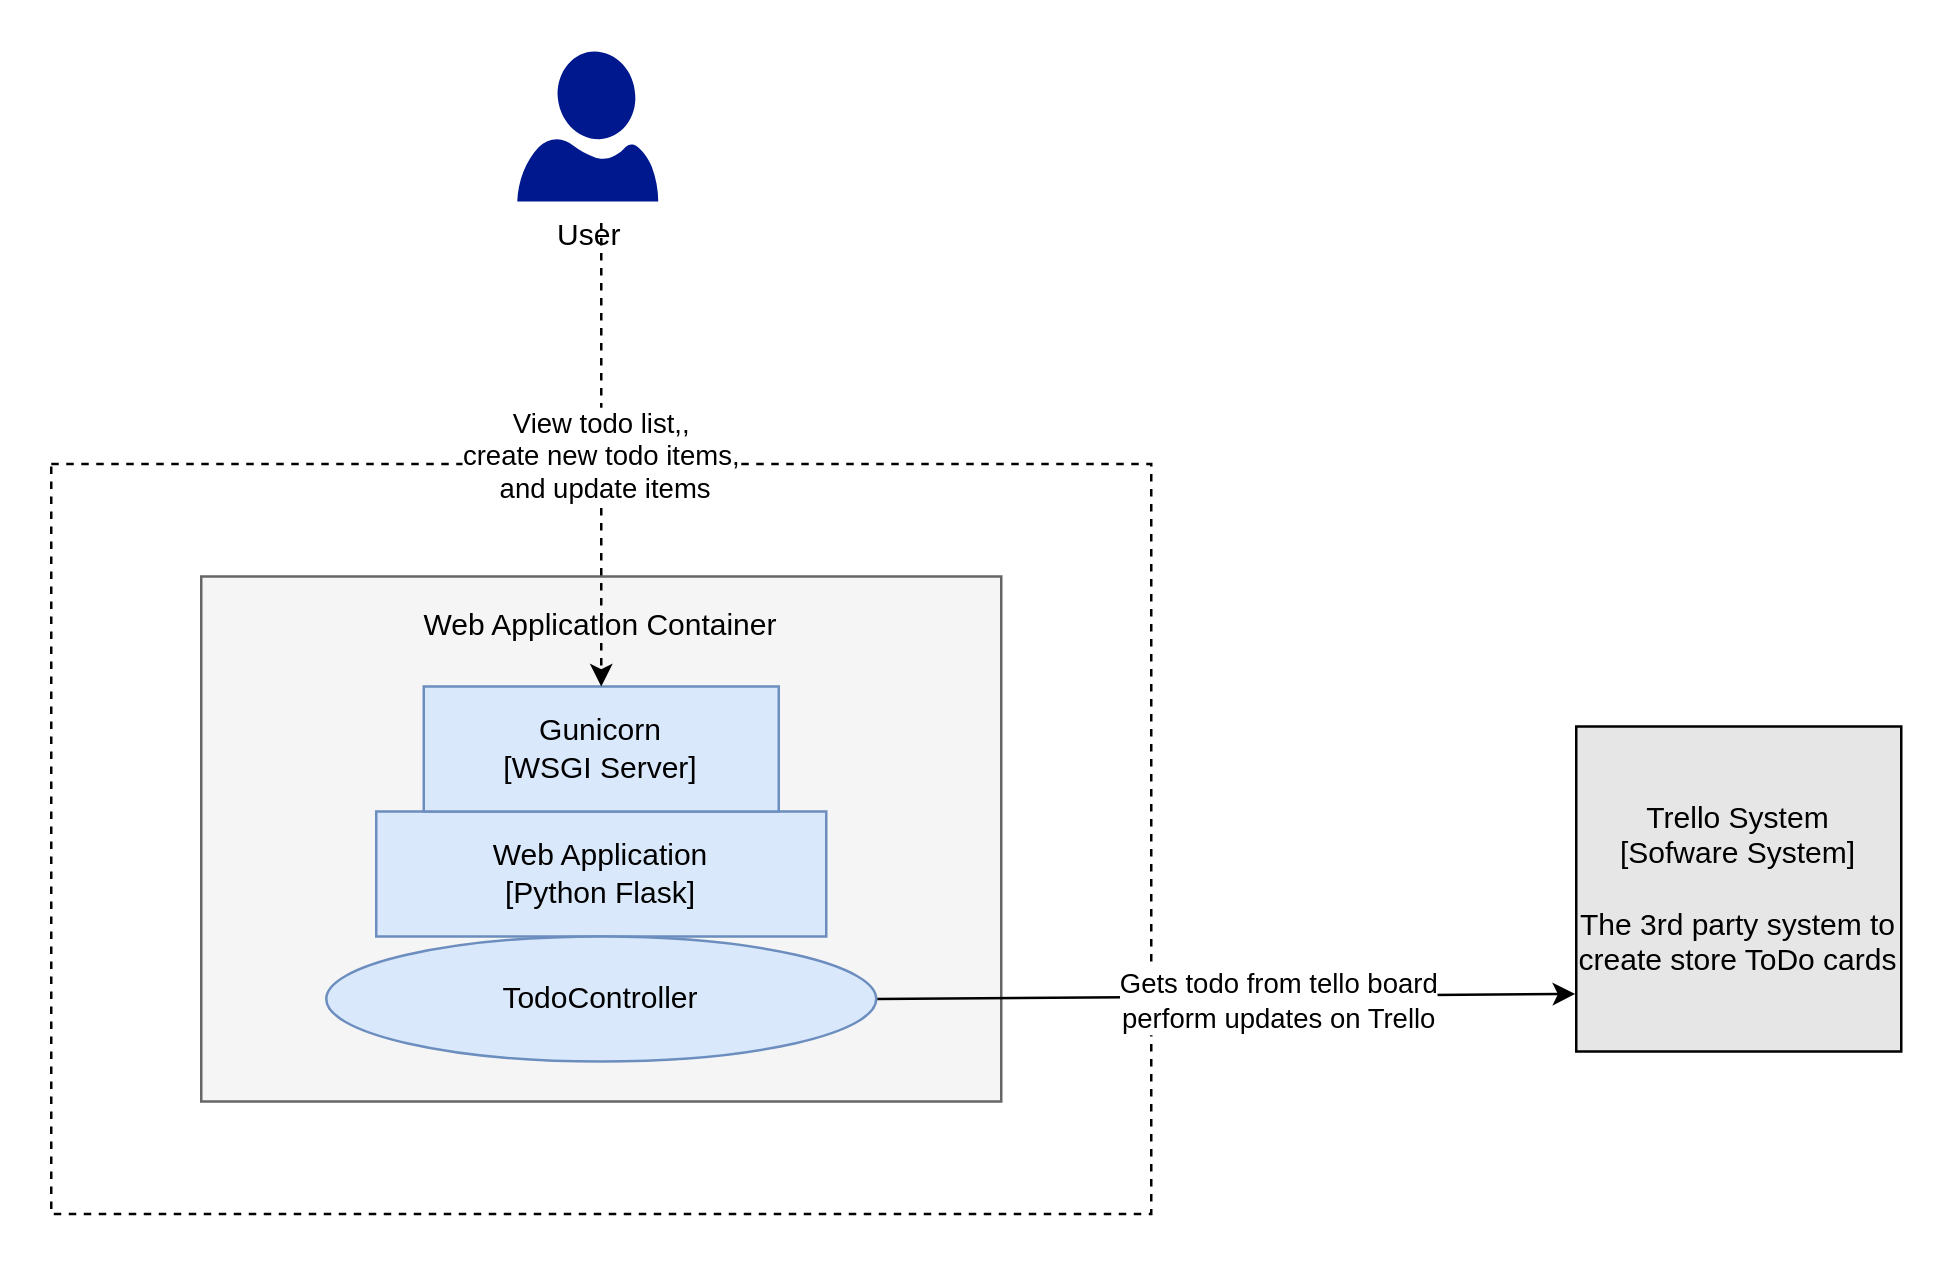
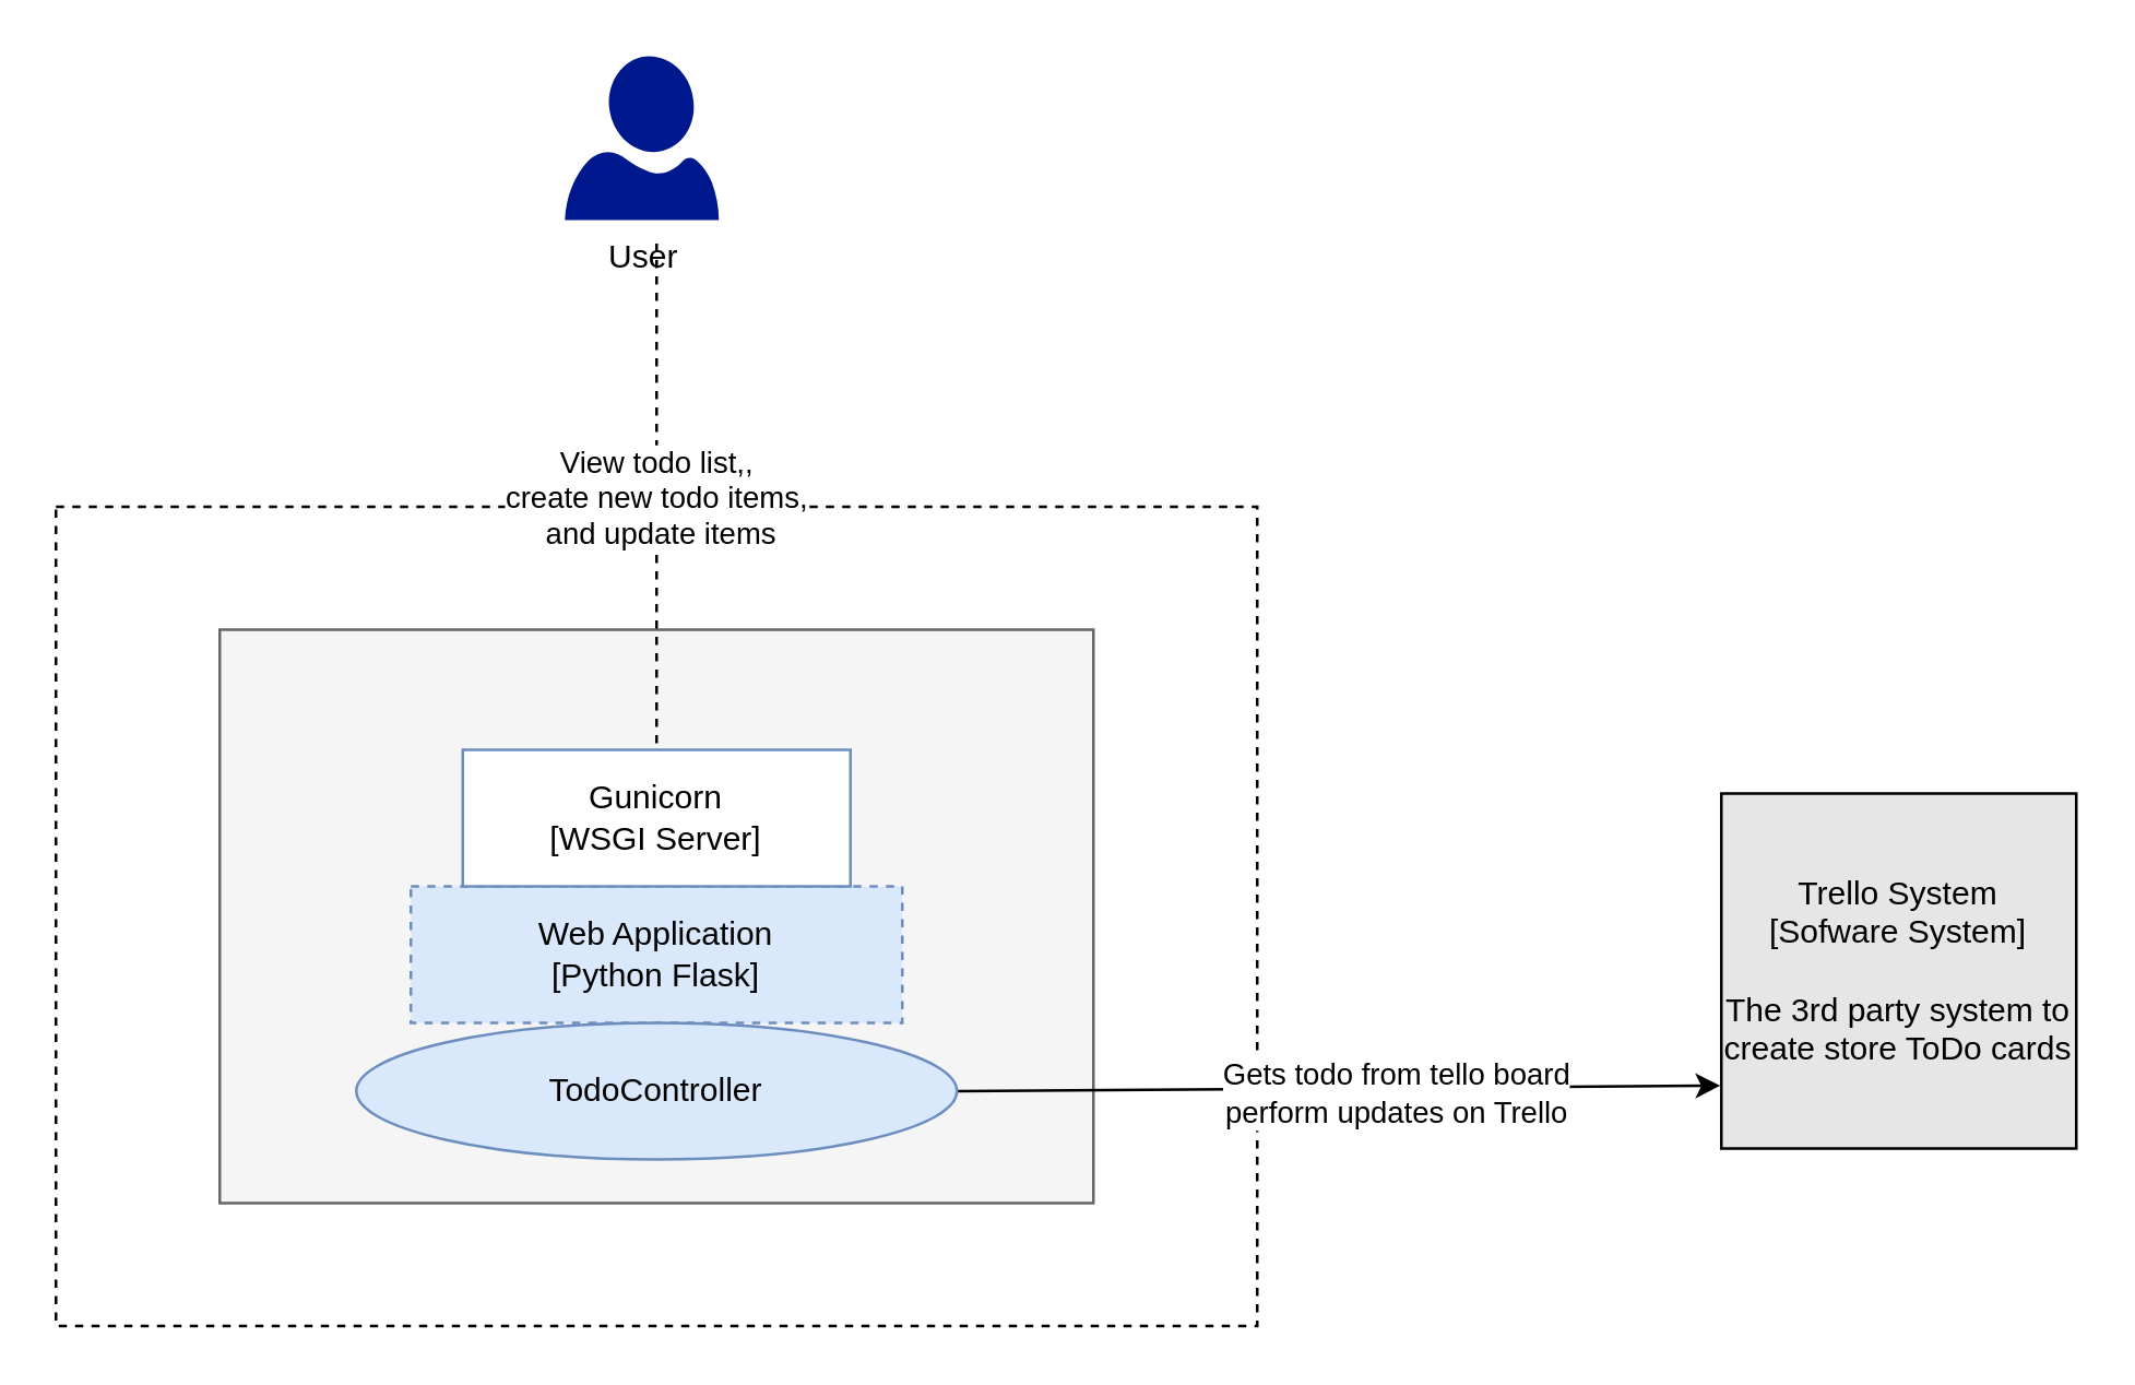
- <mxCell id="7" value="Web Application Container" style="text;html=1;strokeColor=none;fillColor=none;align=center;verticalAlign=middle;whiteSpace=wrap;rounded=0;" vertex="1" parent="1"><mxGeometry x="140" y="240" width="200" height="20" as="geometry" /></mxCell>
- <mxCell id="11" value="View todo list,,&lt;br&gt;create new todo items,&lt;br&gt;&amp;nbsp;and update items" style="rounded=0;orthogonalLoop=1;jettySize=auto;html=1;dashed=1;exitX=0.596;exitY=1.143;exitDx=0;exitDy=0;exitPerimeter=0;entryX=0.5;entryY=0;entryDx=0;entryDy=0;" edge="1" parent="1" source="4" target="6"><mxGeometry relative="1" as="geometry"><mxPoint x="38.2" y="123" as="sourcePoint" /><mxPoint x="231" y="170" as="targetPoint" /></mxGeometry></mxCell>
+ <mxCell id="11" value="View todo list,,&lt;br&gt;create new todo items,&lt;br&gt;&amp;nbsp;and update items" style="rounded=0;orthogonalLoop=1;jettySize=auto;html=1;dashed=1;exitX=0.596;exitY=1.143;exitDx=0;exitDy=0;exitPerimeter=0;entryX=0.5;entryY=0;entryDx=0;entryDy=0;endArrow=none;" edge="1" parent="1" source="4" target="6"><mxGeometry relative="1" as="geometry"><mxPoint x="38.2" y="123" as="sourcePoint" /><mxPoint x="231" y="170" as="targetPoint" /></mxGeometry></mxCell>
- <mxCell id="6" value="Gunicorn&lt;br&gt;[WSGI Server]" style="rounded=0;whiteSpace=wrap;html=1;fillColor=#dae8fc;strokeColor=#6c8ebf;" vertex="1" parent="1"><mxGeometry x="169" y="274" width="142" height="50" as="geometry" /></mxCell>
+ <mxCell id="6" value="Gunicorn&lt;br&gt;[WSGI Server]" style="rounded=0;whiteSpace=wrap;html=1;fillColor=#ffffff;strokeColor=#6c8ebf;" vertex="1" parent="1"><mxGeometry x="169" y="274" width="142" height="50" as="geometry" /></mxCell>
- <mxCell id="5" value="Web Application&lt;br&gt;[Python Flask]" style="rounded=0;whiteSpace=wrap;html=1;fillColor=#dae8fc;strokeColor=#6c8ebf;" vertex="1" parent="1"><mxGeometry x="150" y="324" width="180" height="50" as="geometry" /></mxCell>
+ <mxCell id="5" value="Web Application&lt;br&gt;[Python Flask]" style="rounded=0;whiteSpace=wrap;html=1;fillColor=#dae8fc;strokeColor=#6c8ebf;dashed=1;" vertex="1" parent="1"><mxGeometry x="150" y="324" width="180" height="50" as="geometry" /></mxCell>
